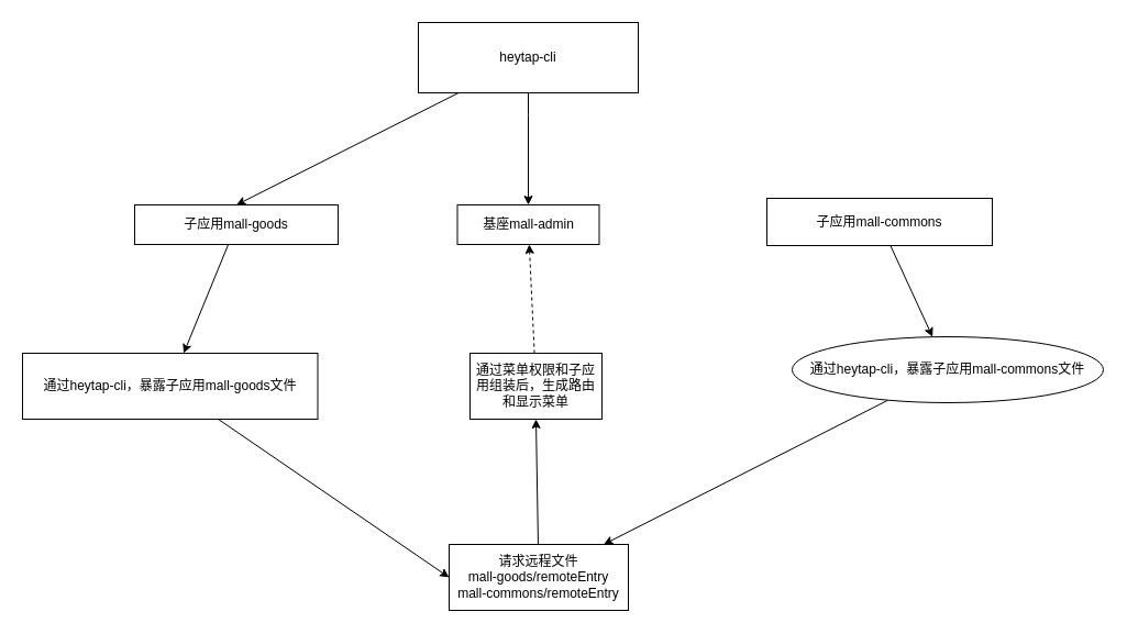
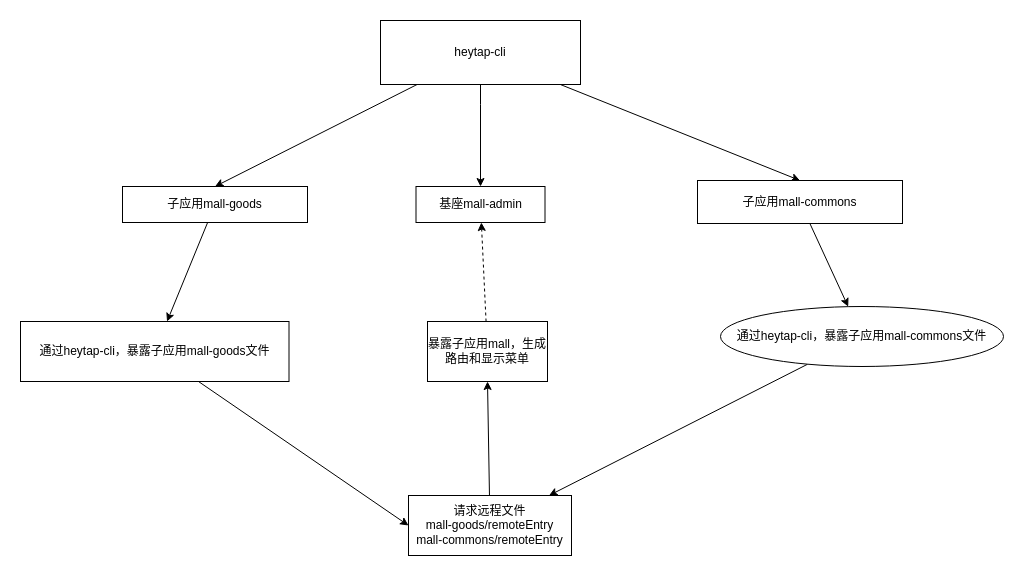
+ <mxCell id="5" style="edgeStyle=none;rounded=0;orthogonalLoop=1;jettySize=auto;html=1;entryX=0.5;entryY=0;entryDx=0;entryDy=0;fontFamily=Helvetica;fontSize=12;fontColor=default;" edge="1" parent="1" source="6" target="10"><mxGeometry relative="1" as="geometry" /></mxCell>
- <mxCell id="18" value="通过菜单权限和子应用组装后，生成路由和显示菜单" style="rounded=0;whiteSpace=wrap;html=1;strokeColor=default;fontFamily=Helvetica;fontSize=12;fontColor=default;fillColor=default;" vertex="1" parent="1"><mxGeometry x="427" y="321" width="120" height="60" as="geometry" /></mxCell>
+ <mxCell id="18" value="暴露子应用mall，生成路由和显示菜单" style="rounded=0;whiteSpace=wrap;html=1;strokeColor=default;fontFamily=Helvetica;fontSize=12;fontColor=default;fillColor=default;" vertex="1" parent="1"><mxGeometry x="427" y="321" width="120" height="60" as="geometry" /></mxCell>
